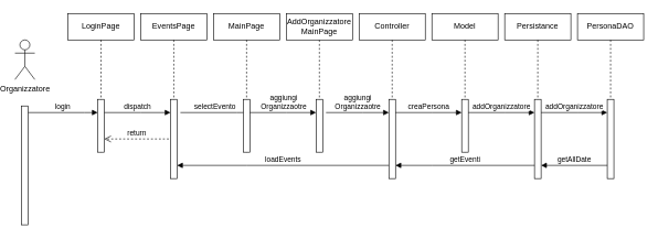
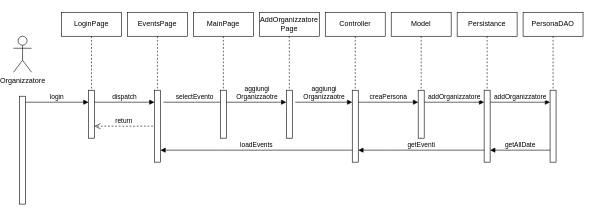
- <mxCell id="37" value="AddOrganizzator&lt;span style=&quot;background-color: transparent; color: light-dark(rgb(0, 0, 0), rgb(255, 255, 255));&quot;&gt;e&lt;/span&gt;&lt;div&gt;&lt;span style=&quot;background-color: transparent; color: light-dark(rgb(0, 0, 0), rgb(255, 255, 255));&quot;&gt;MainPage&lt;/span&gt;&lt;/div&gt;" style="shape=umlLifeline;perimeter=lifelinePerimeter;whiteSpace=wrap;html=1;container=0;dropTarget=0;collapsible=0;recursiveResize=0;outlineConnect=0;portConstraint=eastwest;newEdgeStyle={&quot;edgeStyle&quot;:&quot;elbowEdgeStyle&quot;,&quot;elbow&quot;:&quot;vertical&quot;,&quot;curved&quot;:0,&quot;rounded&quot;:0};" vertex="1" parent="36"><mxGeometry width="100" height="210" as="geometry" /></mxCell>
+ <mxCell id="37" value="AddOrganizzator&lt;span style=&quot;background-color: transparent; color: light-dark(rgb(0, 0, 0), rgb(255, 255, 255));&quot;&gt;e&lt;/span&gt;&lt;div&gt;&lt;span style=&quot;background-color: transparent; color: light-dark(rgb(0, 0, 0), rgb(255, 255, 255));&quot;&gt;Page&lt;/span&gt;&lt;/div&gt;" style="shape=umlLifeline;perimeter=lifelinePerimeter;whiteSpace=wrap;html=1;container=0;dropTarget=0;collapsible=0;recursiveResize=0;outlineConnect=0;portConstraint=eastwest;newEdgeStyle={&quot;edgeStyle&quot;:&quot;elbowEdgeStyle&quot;,&quot;elbow&quot;:&quot;vertical&quot;,&quot;curved&quot;:0,&quot;rounded&quot;:0};" vertex="1" parent="36"><mxGeometry width="100" height="210" as="geometry" /></mxCell>
